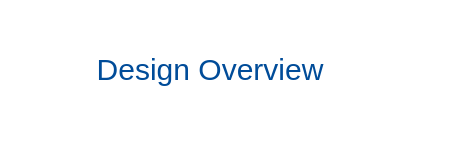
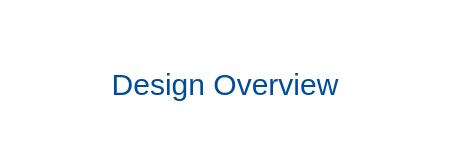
- <mxCell id="2" value="&lt;font style=&quot;font-size: 20px&quot; color=&quot;#004c99&quot;&gt;Design Overview&lt;/font&gt;" style="text;html=1;strokeColor=none;fillColor=none;align=center;verticalAlign=middle;whiteSpace=wrap;rounded=0;" vertex="1" parent="1"><mxGeometry x="10" y="10" width="260" height="70" as="geometry" /></mxCell>
+ <mxCell id="2" value="&lt;font style=&quot;font-size: 20px&quot; color=&quot;#004c99&quot;&gt;Design Overview&lt;/font&gt;" style="text;html=1;strokeColor=none;fillColor=none;align=center;verticalAlign=middle;whiteSpace=wrap;rounded=0;" vertex="1" parent="1"><mxGeometry x="20" y="20" width="260" height="70" as="geometry" /></mxCell>
